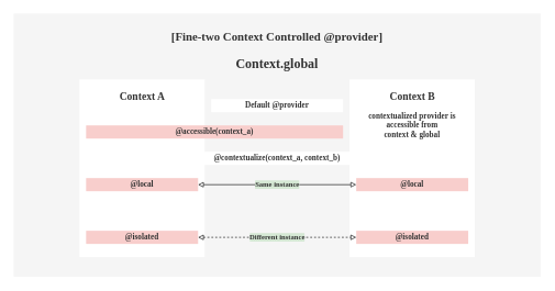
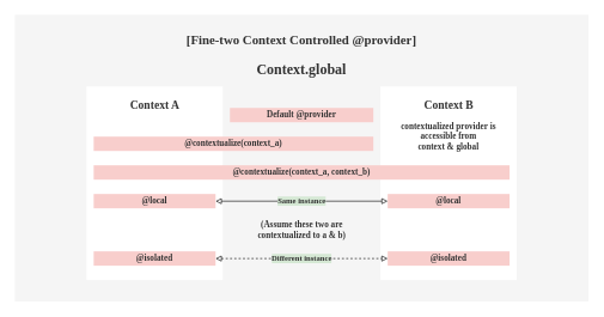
- <mxCell id="8" value="Default @provider" style="rounded=0;whiteSpace=wrap;html=1;strokeColor=none;fillColor=#ffffff;fontFamily=Geist Mono;fontColor=#333333;fontStyle=1;" parent="1" vertex="1"><mxGeometry x="320" y="150" width="200" height="20" as="geometry" /></mxCell>
+ <mxCell id="8" value="Default @provider" style="rounded=0;whiteSpace=wrap;html=1;strokeColor=none;fillColor=#f8cecc;fontFamily=Geist Mono;fontColor=#333333;fontStyle=1;" parent="1" vertex="1"><mxGeometry x="320" y="150" width="200" height="20" as="geometry" /></mxCell>
- <mxCell id="9" value="@accessible(context_a)" style="rounded=0;whiteSpace=wrap;html=1;strokeColor=none;fillColor=#f8cecc;fontFamily=Geist Mono;fontColor=#333333;fontStyle=1;" parent="1" vertex="1"><mxGeometry x="130" y="190" width="390" height="20" as="geometry" /></mxCell>
+ <mxCell id="9" value="@contextualize(context_a)" style="rounded=0;whiteSpace=wrap;html=1;strokeColor=none;fillColor=#f8cecc;fontFamily=Geist Mono;fontColor=#333333;fontStyle=1;" parent="1" vertex="1"><mxGeometry x="130" y="190" width="390" height="20" as="geometry" /></mxCell>
- <mxCell id="10" value="@contextualize(context_a, context_b)" style="rounded=0;whiteSpace=wrap;html=1;strokeColor=none;fillColor=#ffffff;fontFamily=Geist Mono;fontColor=#333333;fontStyle=1;" parent="1" vertex="1"><mxGeometry x="130" y="230" width="580" height="20" as="geometry" /></mxCell>
+ <mxCell id="10" value="@contextualize(context_a, context_b)" style="rounded=0;whiteSpace=wrap;html=1;strokeColor=none;fillColor=#f8cecc;fontFamily=Geist Mono;fontColor=#333333;fontStyle=1;" parent="1" vertex="1"><mxGeometry x="130" y="230" width="580" height="20" as="geometry" /></mxCell>
+ <mxCell id="19" value="(Assume these two are contextualized to a &amp;amp; b)" style="text;html=1;align=center;verticalAlign=middle;whiteSpace=wrap;rounded=0;fontFamily=Geist Mono;fontColor=#333333;fontStyle=1;" parent="1" vertex="1"><mxGeometry x="348" y="300" width="145" height="40" as="geometry" /></mxCell>
